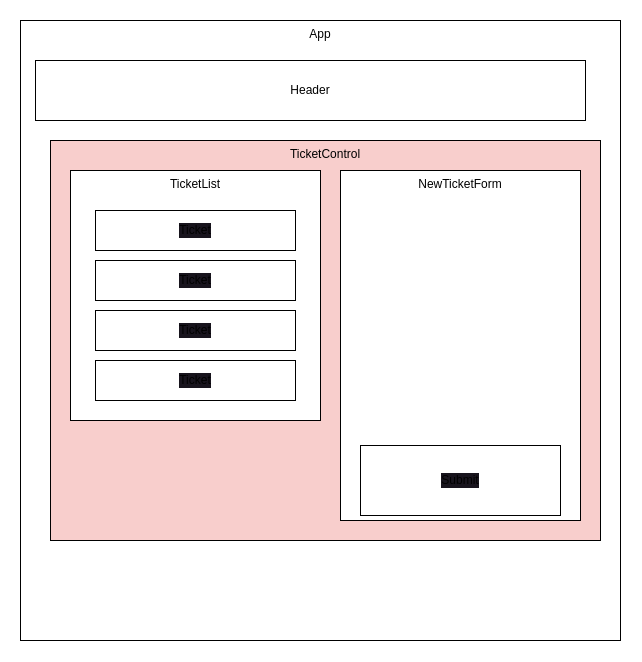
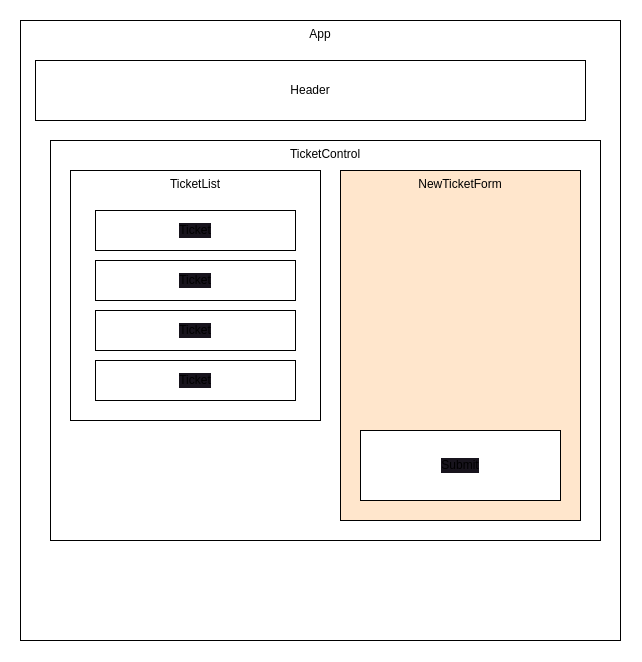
- <mxCell id="4" value="TicketControl" style="rounded=0;whiteSpace=wrap;html=1;verticalAlign=top;fillColor=#f8cecc;" vertex="1" parent="1"><mxGeometry x="50" y="140" width="550" height="400" as="geometry" /></mxCell>
+ <mxCell id="4" value="TicketControl" style="rounded=0;whiteSpace=wrap;html=1;verticalAlign=top;" vertex="1" parent="1"><mxGeometry x="50" y="140" width="550" height="400" as="geometry" /></mxCell>
- <mxCell id="6" value="NewTicketForm" style="rounded=0;whiteSpace=wrap;html=1;verticalAlign=top;" vertex="1" parent="1"><mxGeometry x="340" y="170" width="240" height="350" as="geometry" /></mxCell>
+ <mxCell id="6" value="NewTicketForm" style="rounded=0;whiteSpace=wrap;html=1;verticalAlign=top;fillColor=#ffe6cc;" vertex="1" parent="1"><mxGeometry x="340" y="170" width="240" height="350" as="geometry" /></mxCell>
- <mxCell id="7" value="Submit" style="rounded=0;whiteSpace=wrap;html=1;labelBackgroundColor=#18141D;" vertex="1" parent="1"><mxGeometry x="360" y="445" width="200" height="70" as="geometry" /></mxCell>
+ <mxCell id="7" value="Submit" style="rounded=0;whiteSpace=wrap;html=1;labelBackgroundColor=#18141D;" vertex="1" parent="1"><mxGeometry x="360" y="430" width="200" height="70" as="geometry" /></mxCell>
